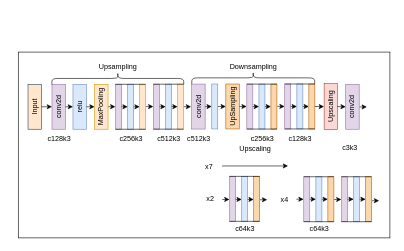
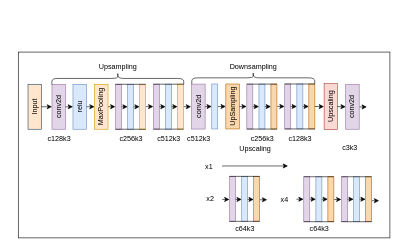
- <mxCell id="58" value="x7" style="text;html=1;align=center;verticalAlign=middle;resizable=0;points=[];autosize=1;strokeColor=none;fillColor=none;" vertex="1" parent="1"><mxGeometry x="327.5" y="261.5" width="40" height="30" as="geometry" /></mxCell>
+ <mxCell id="58" value="x1" style="text;html=1;align=center;verticalAlign=middle;resizable=0;points=[];autosize=1;strokeColor=none;fillColor=none;" vertex="1" parent="1"><mxGeometry x="327.5" y="261.5" width="40" height="30" as="geometry" /></mxCell>
